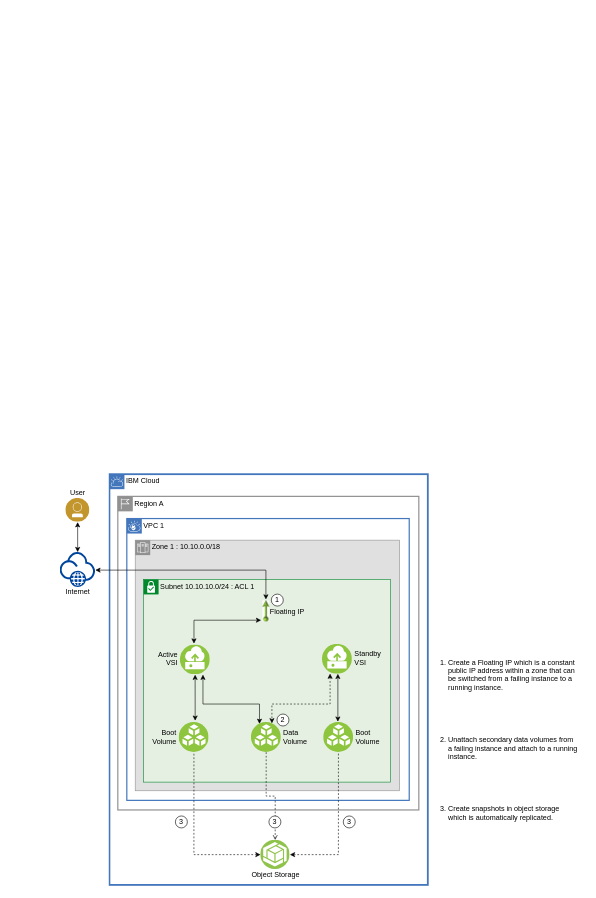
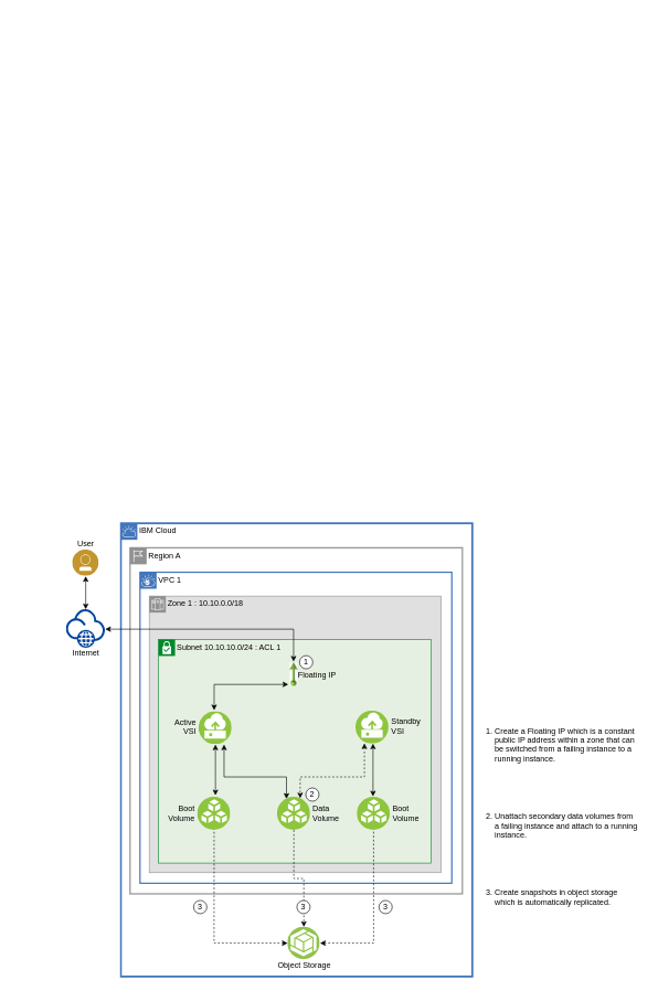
- <mxCell id="22" style="edgeStyle=orthogonalEdgeStyle;rounded=0;orthogonalLoop=1;jettySize=auto;html=1;exitX=0.5;exitY=1;exitDx=0;exitDy=0;entryX=0.5;entryY=0;entryDx=0;entryDy=0;strokeWidth=1;fontColor=#FFFFFF;dashed=1;endArrow=open;" edge="1" parent="3" source="16" target="4"><mxGeometry relative="1" as="geometry" /></mxCell>
+ <mxCell id="22" style="edgeStyle=orthogonalEdgeStyle;rounded=0;orthogonalLoop=1;jettySize=auto;html=1;exitX=0.5;exitY=1;exitDx=0;exitDy=0;entryX=0.5;entryY=0;entryDx=0;entryDy=0;strokeWidth=1;fontColor=#FFFFFF;dashed=1;" edge="1" parent="3" source="16" target="4"><mxGeometry relative="1" as="geometry" /></mxCell>
